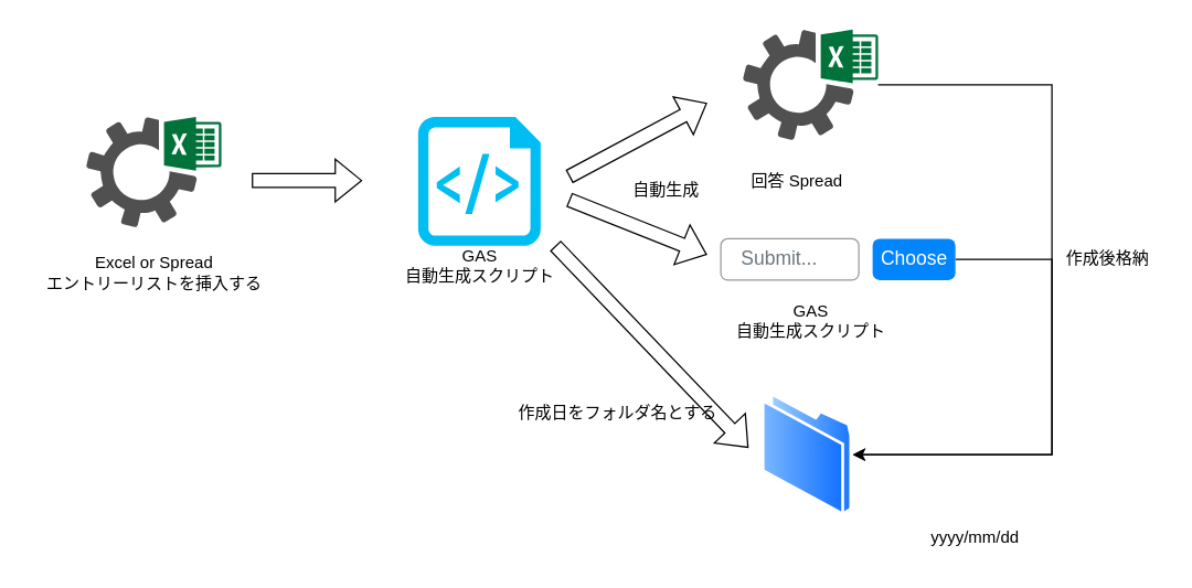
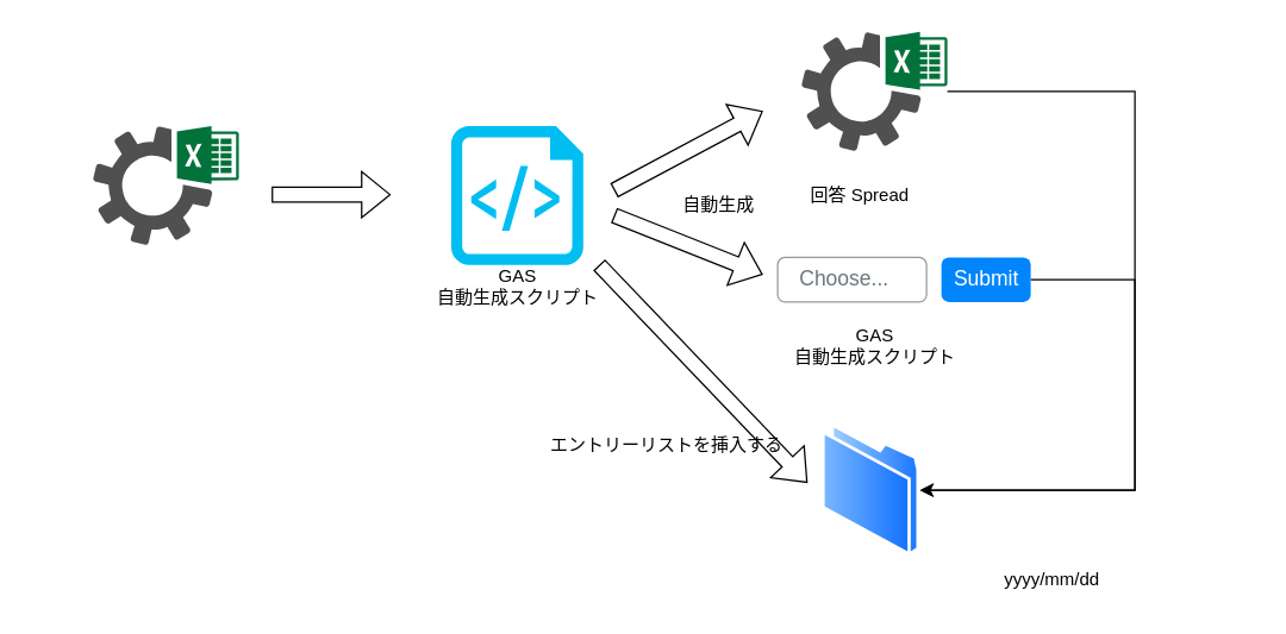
- <mxCell id="2" value="Submit..." style="html=1;shadow=0;dashed=0;shape=mxgraph.bootstrap.rrect;rSize=5;fillColor=#ffffff;strokeColor=#999999;align=left;spacing=15;fontSize=14;fontColor=#6C767D;" vertex="1" parent="1"><mxGeometry x="522" y="172.42" width="100" height="30" as="geometry" /></mxCell>
+ <mxCell id="2" value="Choose..." style="html=1;shadow=0;dashed=0;shape=mxgraph.bootstrap.rrect;rSize=5;fillColor=#ffffff;strokeColor=#999999;align=left;spacing=15;fontSize=14;fontColor=#6C767D;" vertex="1" parent="1"><mxGeometry x="522" y="172.42" width="100" height="30" as="geometry" /></mxCell>
- <mxCell id="4" value="Choose" style="html=1;shadow=0;dashed=0;shape=mxgraph.bootstrap.rrect;rSize=5;fillColor=#0085FC;strokeColor=none;align=center;spacing=15;fontSize=14;fontColor=#ffffff;sketch=0;" vertex="1" parent="1"><mxGeometry x="632" y="172.42" width="60" height="30" as="geometry" /></mxCell>
+ <mxCell id="4" value="Submit" style="html=1;shadow=0;dashed=0;shape=mxgraph.bootstrap.rrect;rSize=5;fillColor=#0085FC;strokeColor=none;align=center;spacing=15;fontSize=14;fontColor=#ffffff;sketch=0;" vertex="1" parent="1"><mxGeometry x="632" y="172.42" width="60" height="30" as="geometry" /></mxCell>
- <mxCell id="18" value="作成後格納" style="text;html=1;align=center;verticalAlign=middle;resizable=0;points=[];autosize=1;strokeColor=none;fillColor=none;" vertex="1" parent="1"><mxGeometry x="762" y="172.42" width="80" height="30" as="geometry" /></mxCell>
- <mxCell id="8" value="Excel or Spread&lt;br&gt;エントリーリストを挿入する" style="text;html=1;align=center;verticalAlign=middle;resizable=0;points=[];autosize=1;strokeColor=none;fillColor=none;" vertex="1" parent="1"><mxGeometry x="20.98" y="177.42" width="180" height="40" as="geometry" /></mxCell>
- <mxCell id="20" value="作成日をフォルダ名とする" style="text;html=1;align=center;verticalAlign=middle;resizable=0;points=[];autosize=1;strokeColor=none;fillColor=none;" vertex="1" parent="1"><mxGeometry x="362" y="284" width="170" height="30" as="geometry" /></mxCell>
+ <mxCell id="20" value="エントリーリストを挿入する" style="text;html=1;align=center;verticalAlign=middle;resizable=0;points=[];autosize=1;strokeColor=none;fillColor=none;" vertex="1" parent="1"><mxGeometry x="362" y="284" width="170" height="30" as="geometry" /></mxCell>
